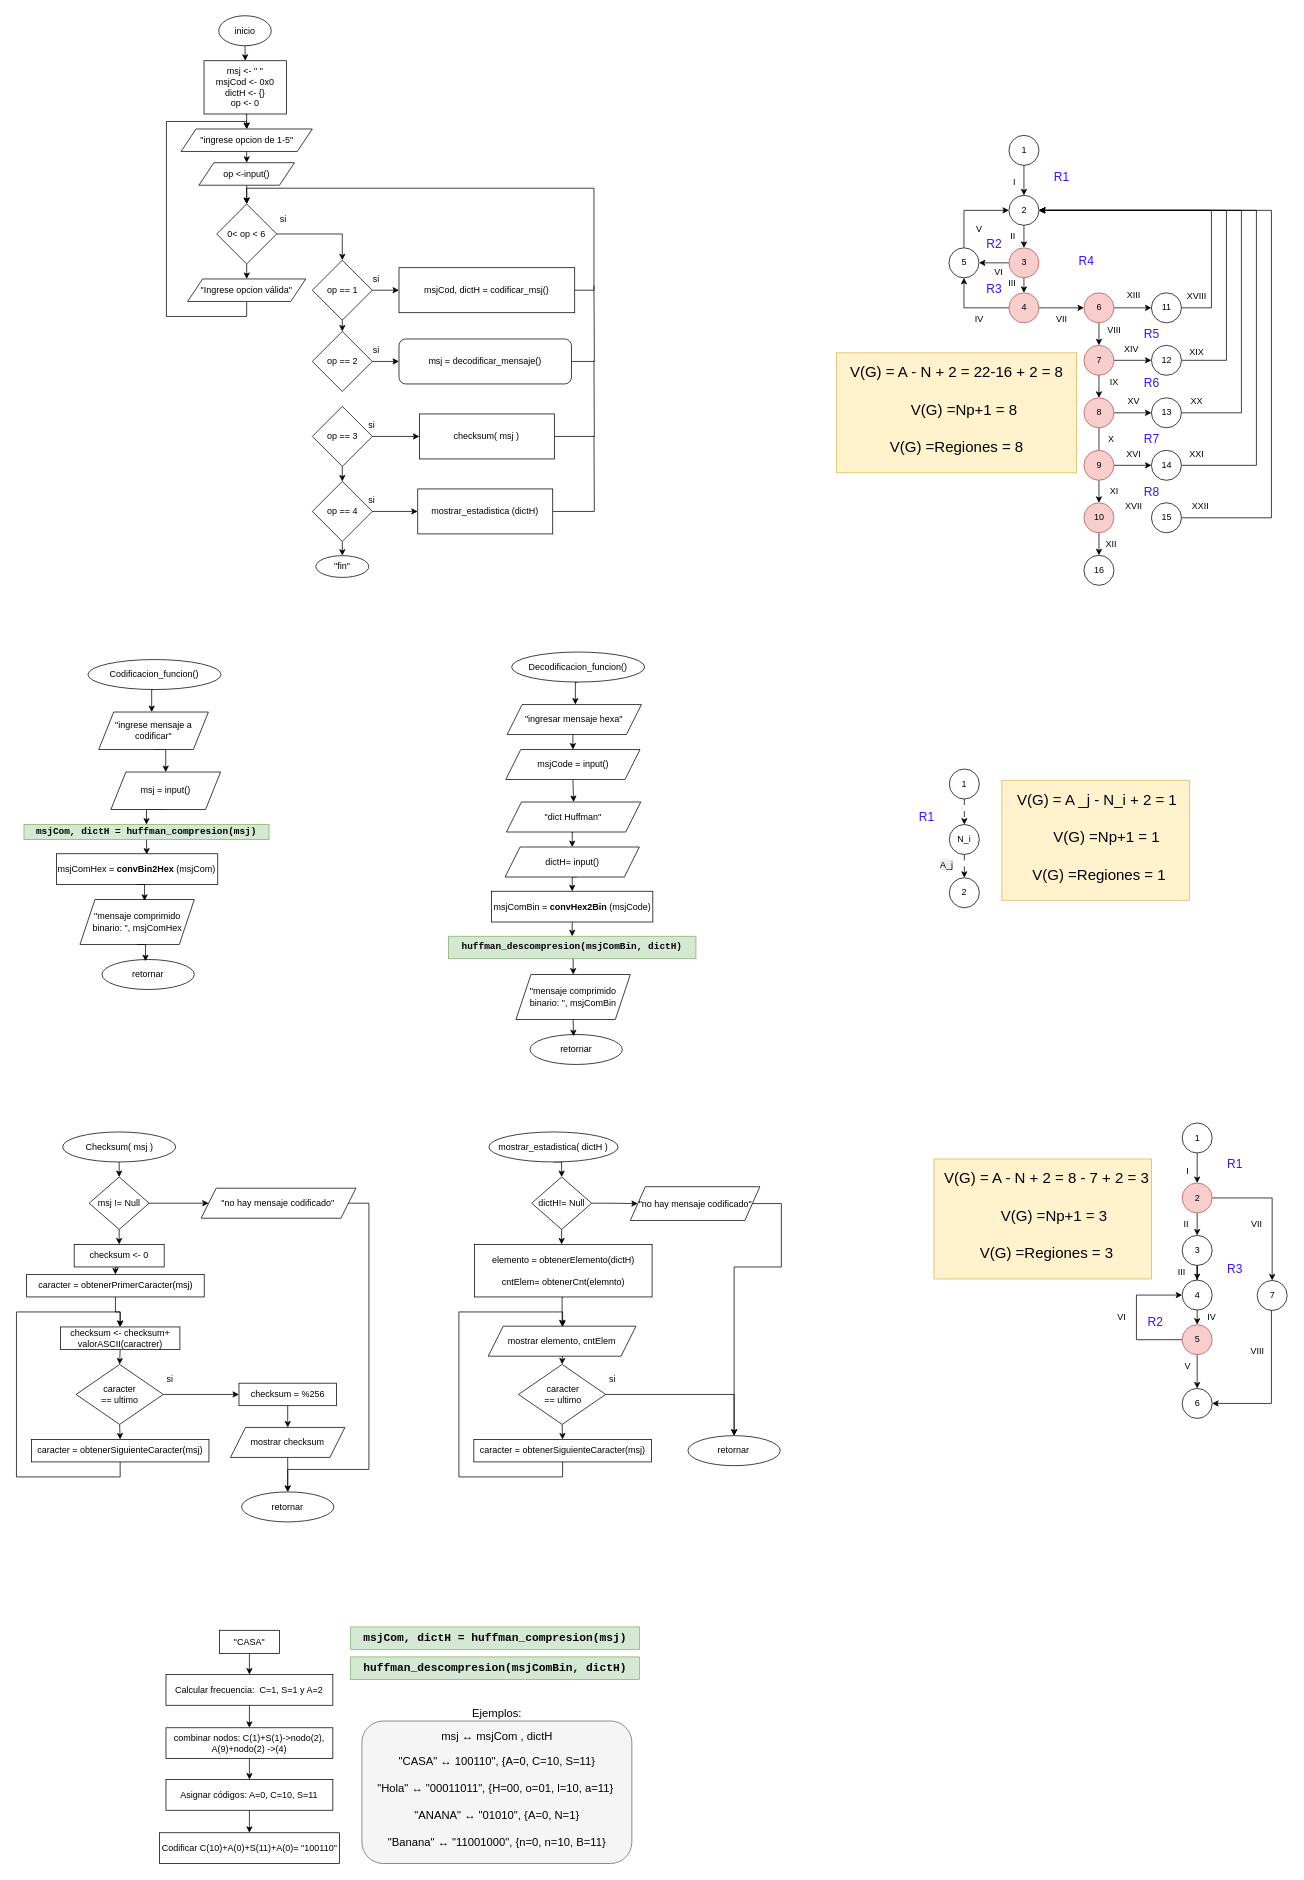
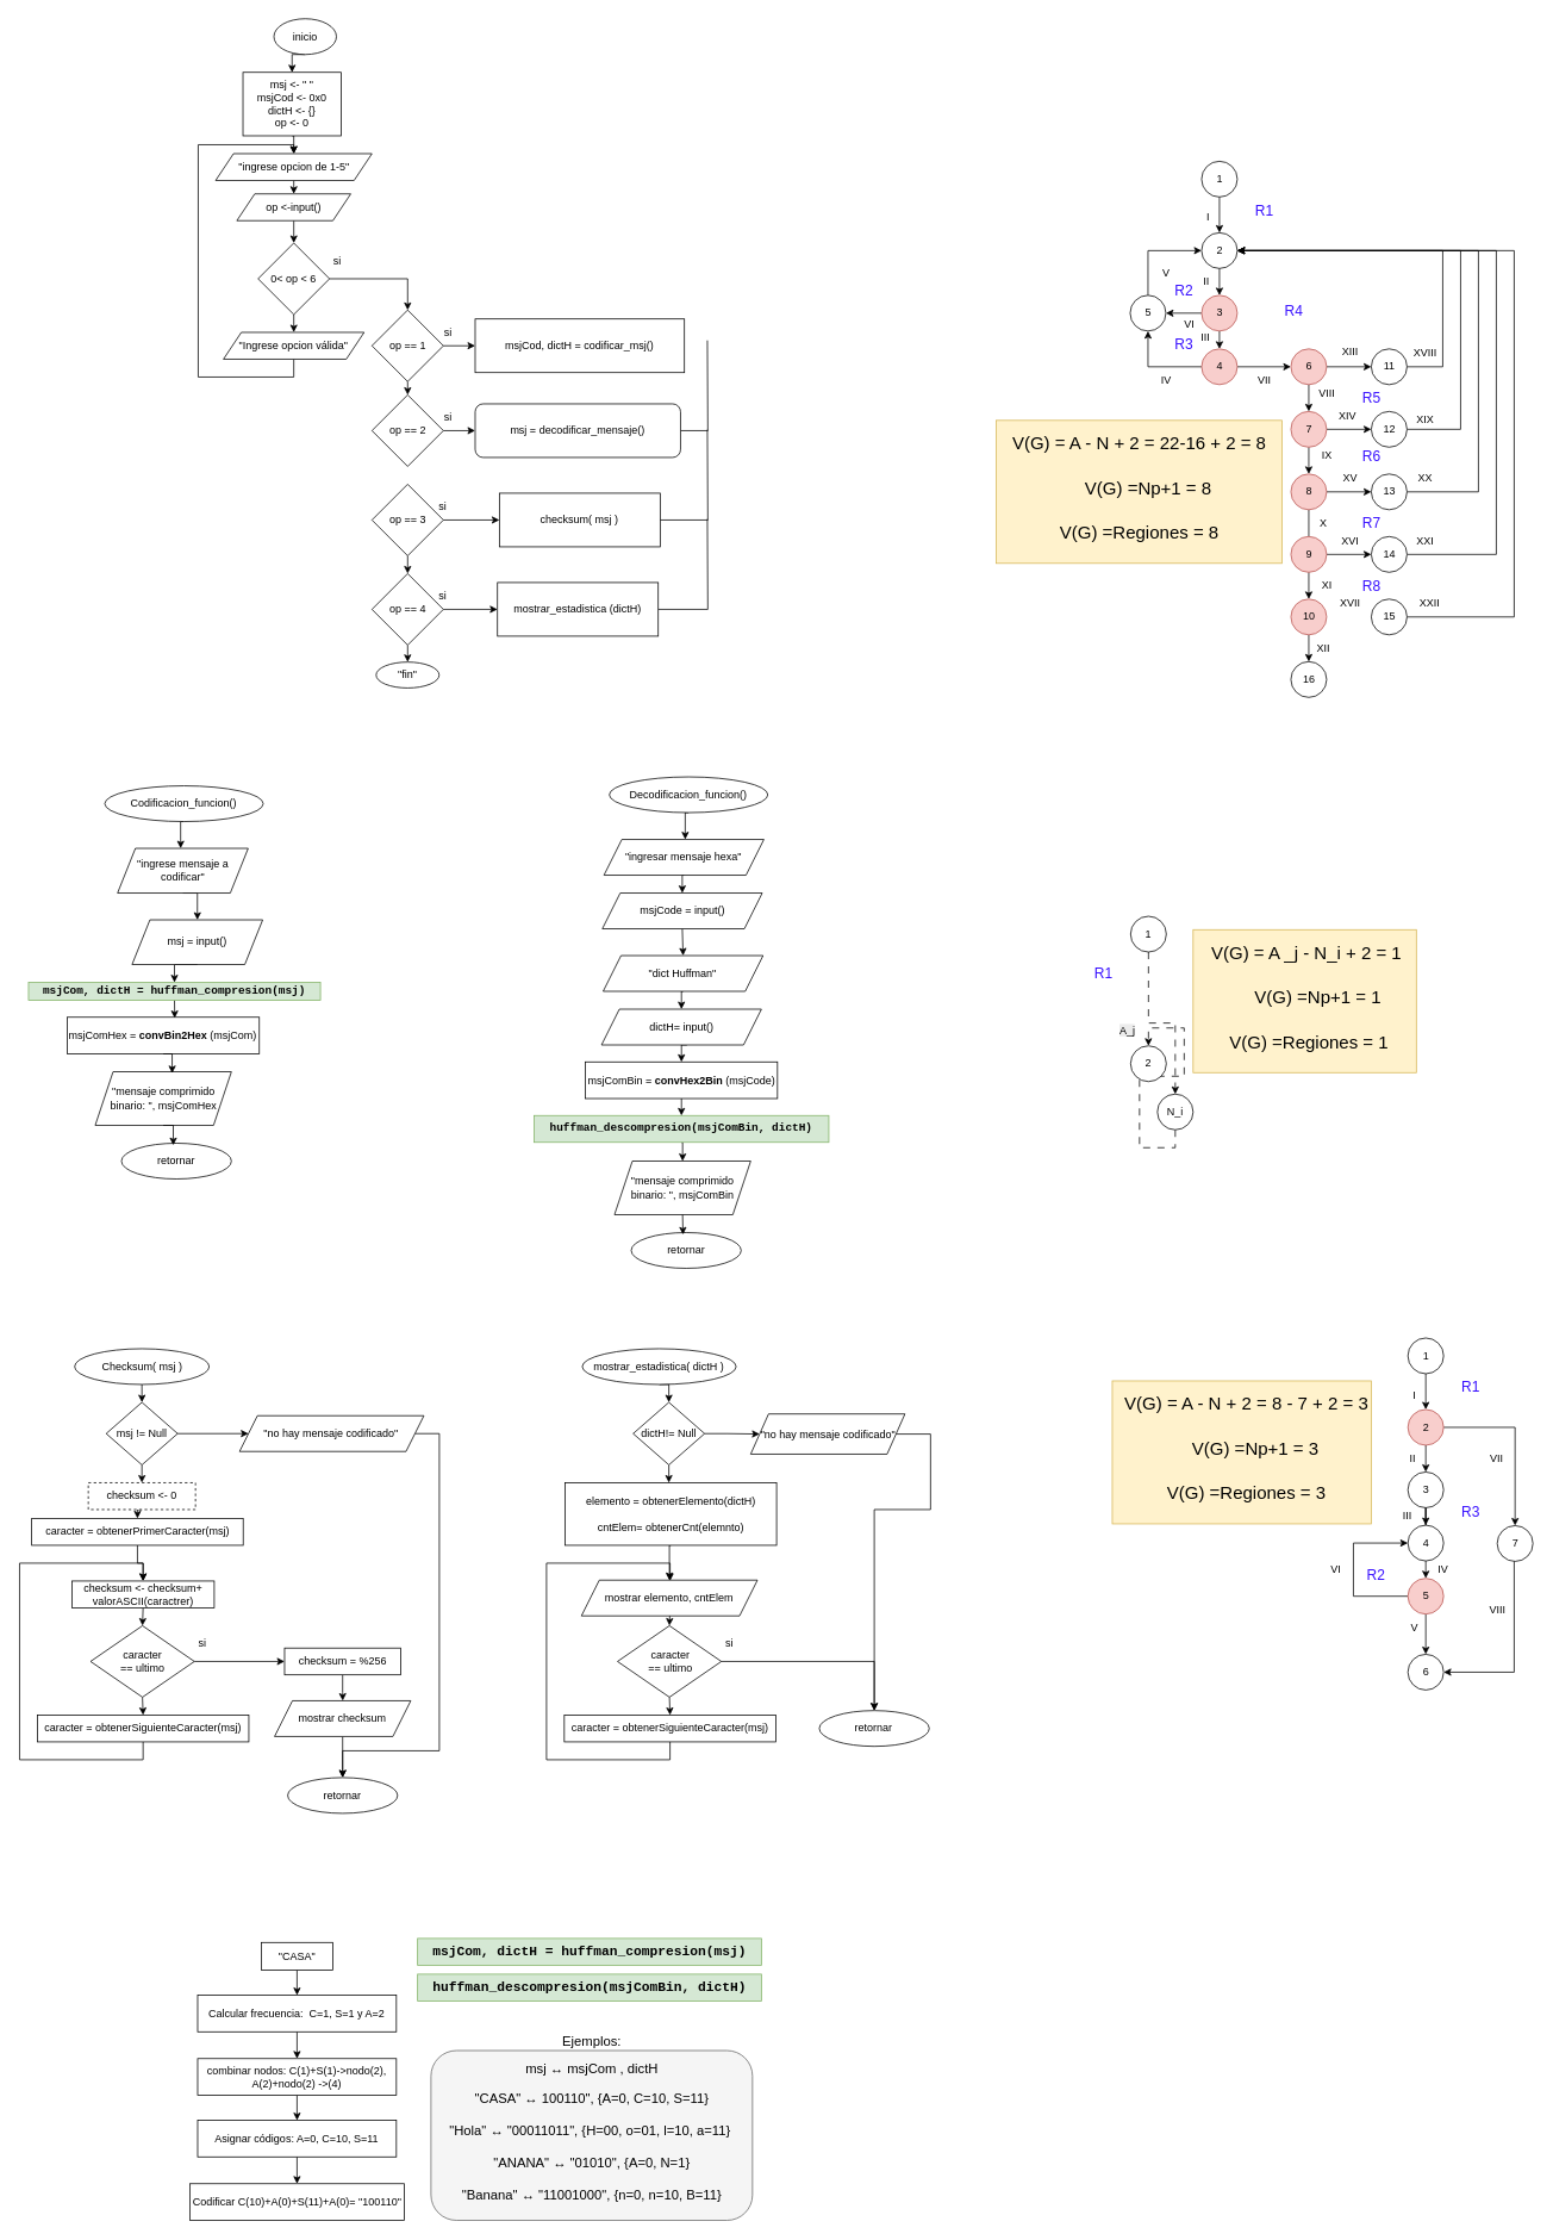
- <mxCell id="4" value="inicio" style="ellipse;whiteSpace=wrap;html=1;" vertex="1" parent="1"><mxGeometry x="290.76" y="20.5" width="70" height="40" as="geometry" /></mxCell>
+ <mxCell id="4" value="inicio" style="ellipse;whiteSpace=wrap;html=1;" vertex="1" parent="1"><mxGeometry x="305.76" y="20.5" width="70" height="40" as="geometry" /></mxCell>
- <mxCell id="28" style="edgeStyle=orthogonalEdgeStyle;rounded=0;orthogonalLoop=1;jettySize=auto;html=1;exitX=1;exitY=0.5;exitDx=0;exitDy=0;entryX=0.5;entryY=0;entryDx=0;entryDy=0;" edge="1" parent="1" source="29" target="9"><mxGeometry relative="1" as="geometry"><Array as="points"><mxPoint x="791.11" y="386.5" /><mxPoint x="791.11" y="250.5" /><mxPoint x="328.11" y="250.5" /></Array></mxGeometry></mxCell>
- <mxCell id="202" value="N_i" style="ellipse;whiteSpace=wrap;html=1;aspect=fixed;" vertex="1" parent="1"><mxGeometry x="1265" y="1099" width="40" height="40" as="geometry" /></mxCell>
+ <mxCell id="202" value="N_i" style="ellipse;whiteSpace=wrap;html=1;aspect=fixed;" vertex="1" parent="1"><mxGeometry x="1295" y="1224" width="40" height="40" as="geometry" /></mxCell>
- <mxCell id="142" value="checksum &amp;lt;- 0" style="rounded=0;whiteSpace=wrap;html=1;" vertex="1" parent="1"><mxGeometry x="97.96" y="1659" width="120" height="30" as="geometry" /></mxCell>
+ <mxCell id="142" value="checksum &amp;lt;- 0" style="rounded=0;whiteSpace=wrap;html=1;dashed=1;" vertex="1" parent="1"><mxGeometry x="97.96" y="1659" width="120" height="30" as="geometry" /></mxCell>
- <mxCell id="190" value="combinar nodos: C(1)+S(1)-&amp;gt;nodo(2), A(9)+nodo(2) -&amp;gt;(4)" style="rounded=0;whiteSpace=wrap;html=1;" vertex="1" parent="1"><mxGeometry x="220.39" y="2303.5" width="222.5" height="41" as="geometry" /></mxCell>
+ <mxCell id="190" value="combinar nodos: C(1)+S(1)-&amp;gt;nodo(2), A(2)+nodo(2) -&amp;gt;(4)" style="rounded=0;whiteSpace=wrap;html=1;" vertex="1" parent="1"><mxGeometry x="220.39" y="2303.5" width="222.5" height="41" as="geometry" /></mxCell>
